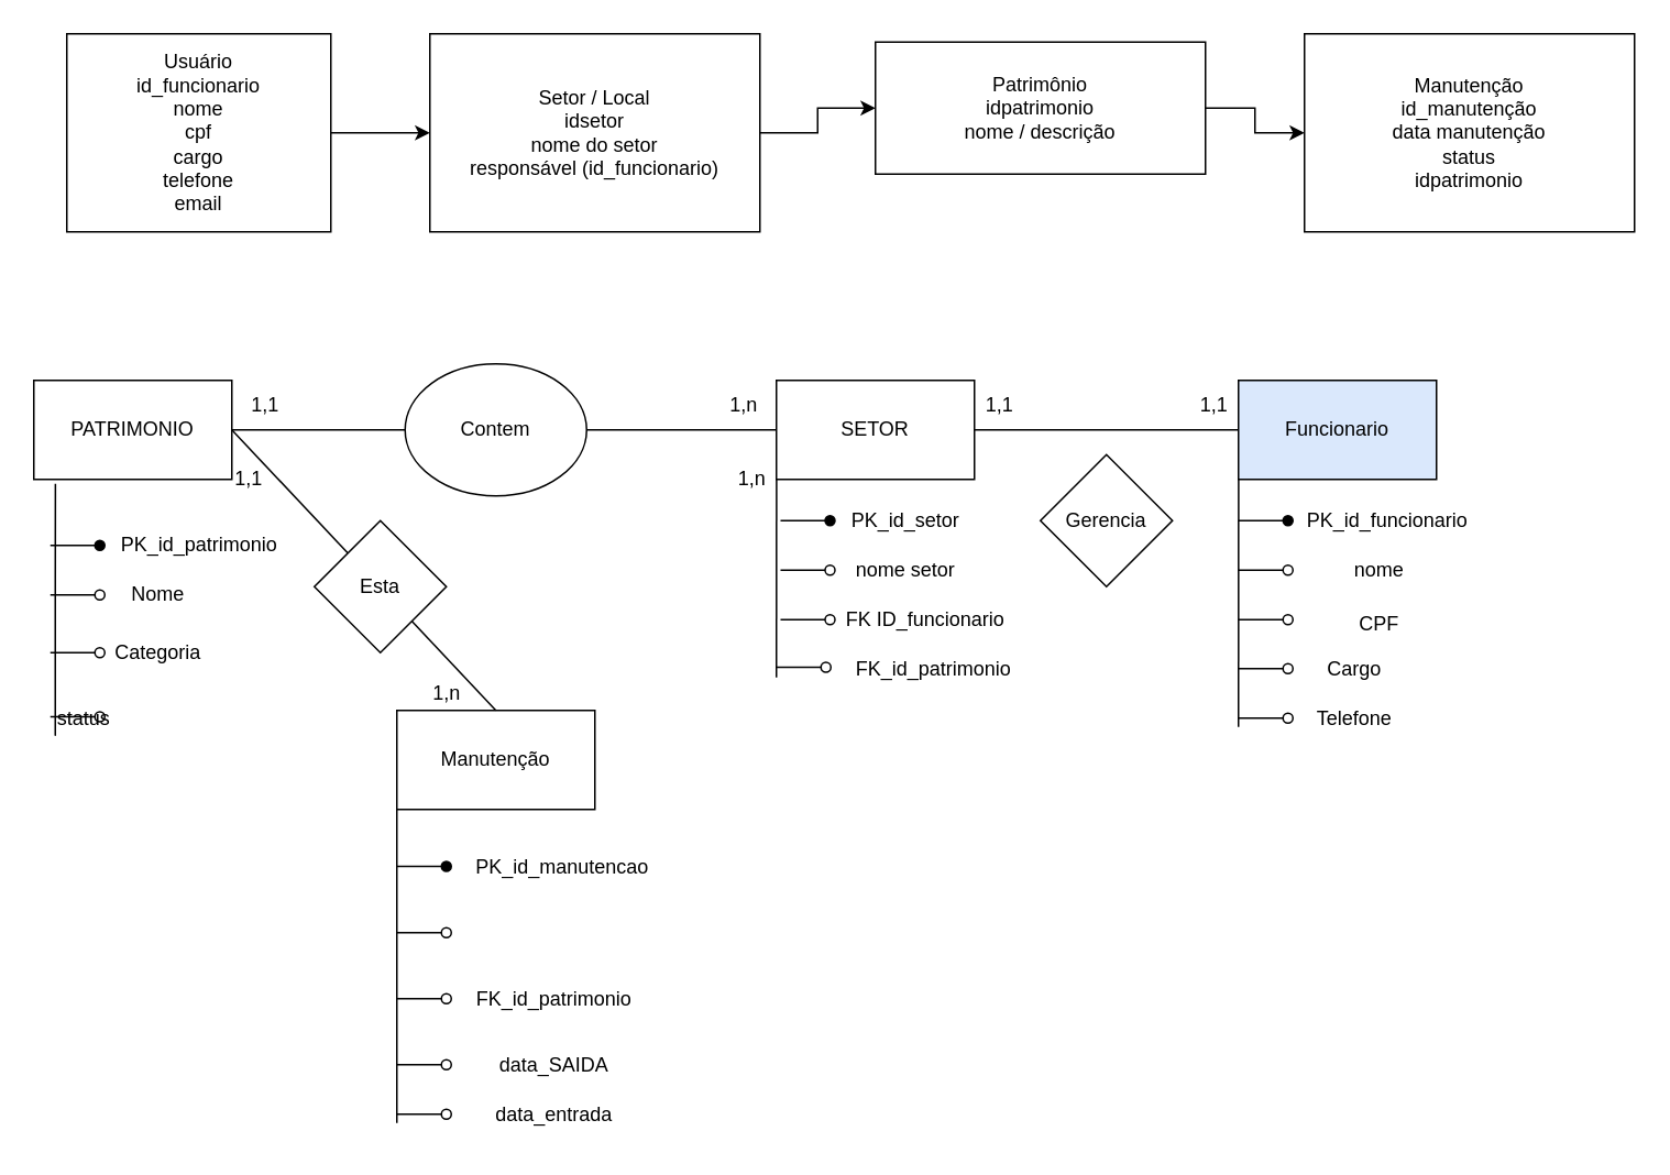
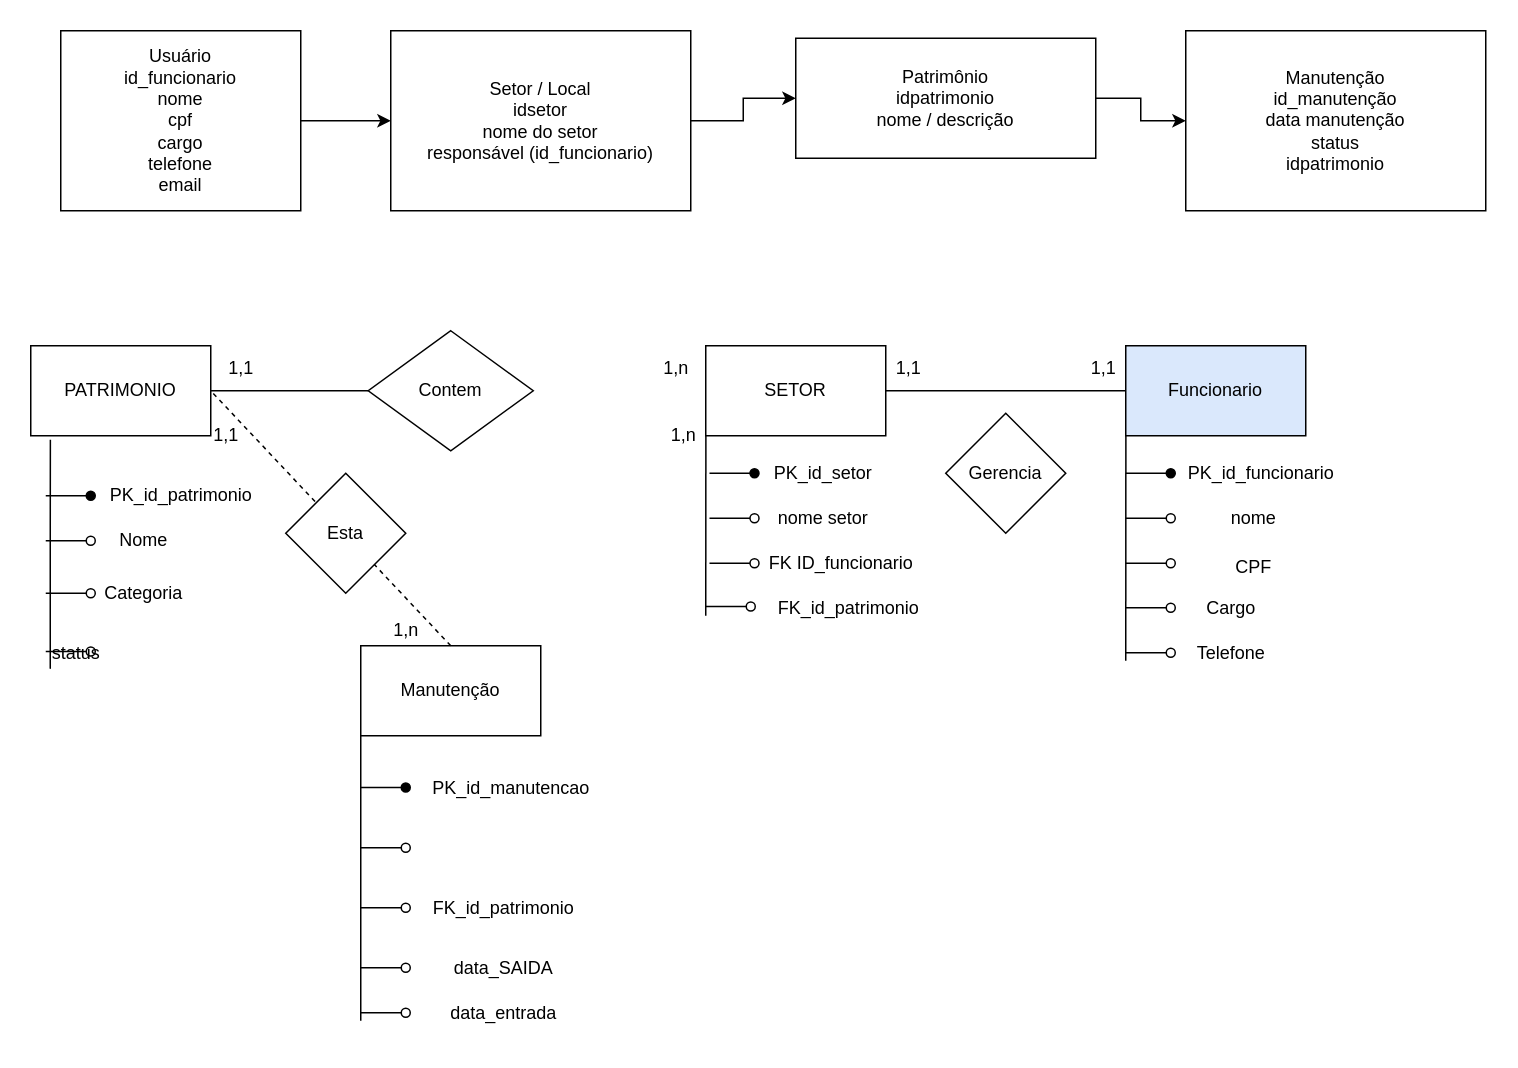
- <mxCell id="12" value="Contem" style="ellipse;whiteSpace=wrap;html=1;" parent="1" vertex="1"><mxGeometry x="245" y="220" width="110" height="80" as="geometry" /></mxCell>
+ <mxCell id="12" value="Contem" style="rhombus;whiteSpace=wrap;html=1;" parent="1" vertex="1"><mxGeometry x="245" y="220" width="110" height="80" as="geometry" /></mxCell>
- <mxCell id="10" value="" style="endArrow=none;html=1;exitX=1;exitY=0.5;exitDx=0;exitDy=0;entryX=0;entryY=0.5;entryDx=0;entryDy=0;startArrow=none;" parent="1" source="12" target="9" edge="1"><mxGeometry width="50" height="50" relative="1" as="geometry"><mxPoint x="290" y="360" as="sourcePoint" /><mxPoint x="340" y="310" as="targetPoint" /><Array as="points" /></mxGeometry></mxCell>
- <mxCell id="38" value="" style="endArrow=none;html=1;entryX=1;entryY=0.5;entryDx=0;entryDy=0;exitX=0.5;exitY=0;exitDx=0;exitDy=0;" parent="1" source="37" target="23" edge="1"><mxGeometry width="50" height="50" relative="1" as="geometry"><mxPoint x="200" y="400" as="sourcePoint" /><mxPoint x="250" y="350" as="targetPoint" /></mxGeometry></mxCell>
+ <mxCell id="38" value="" style="endArrow=none;html=1;entryX=1;entryY=0.5;entryDx=0;entryDy=0;exitX=0.5;exitY=0;exitDx=0;exitDy=0;dashed=1;" parent="1" source="37" target="23" edge="1"><mxGeometry width="50" height="50" relative="1" as="geometry"><mxPoint x="200" y="400" as="sourcePoint" /><mxPoint x="250" y="350" as="targetPoint" /></mxGeometry></mxCell>
